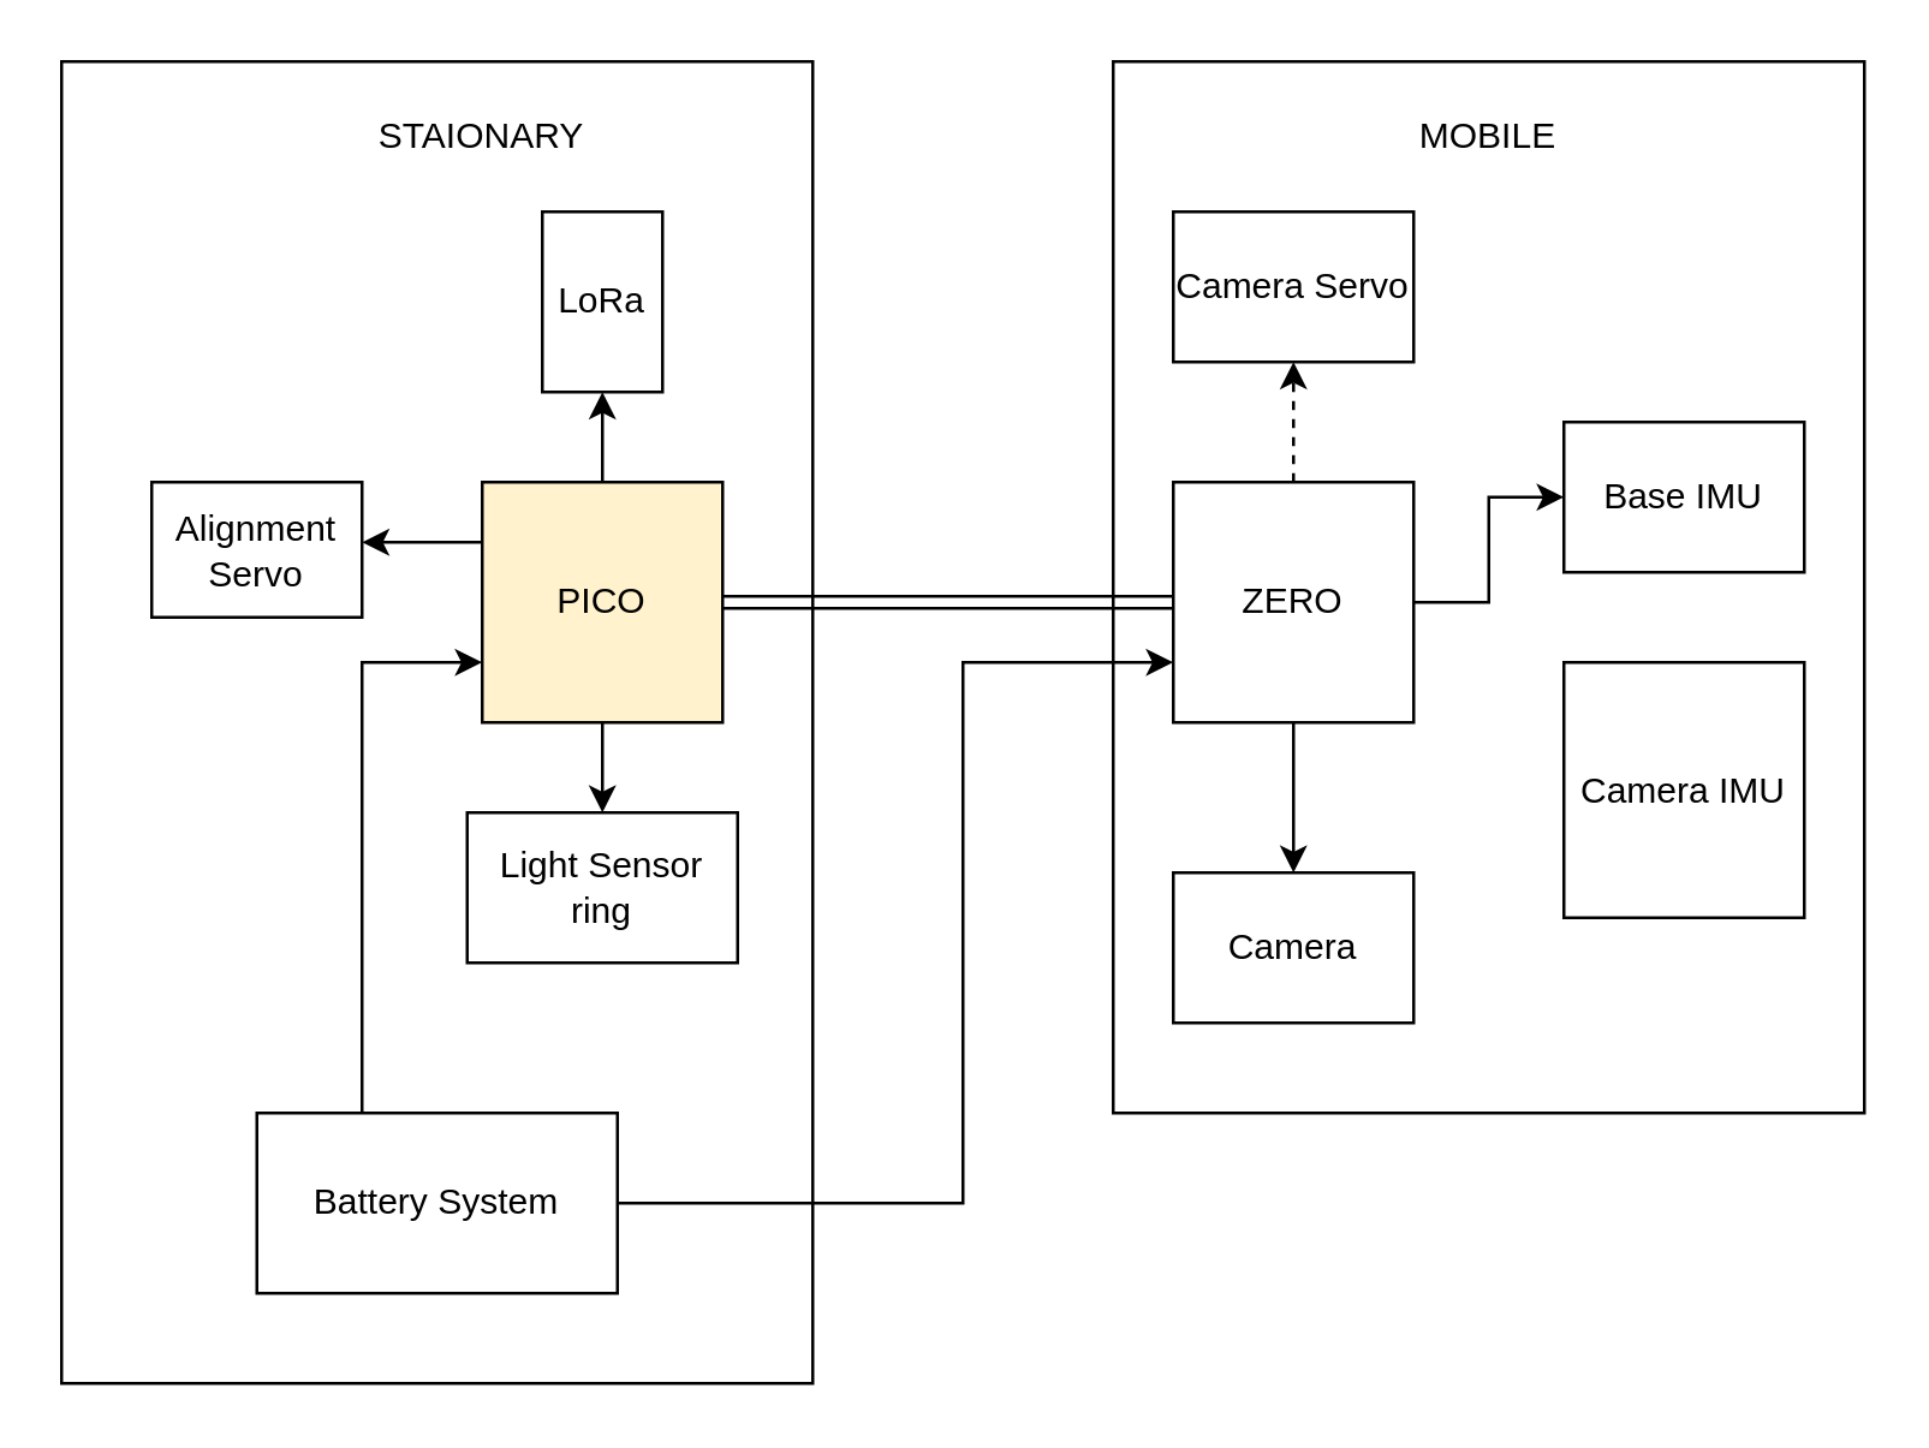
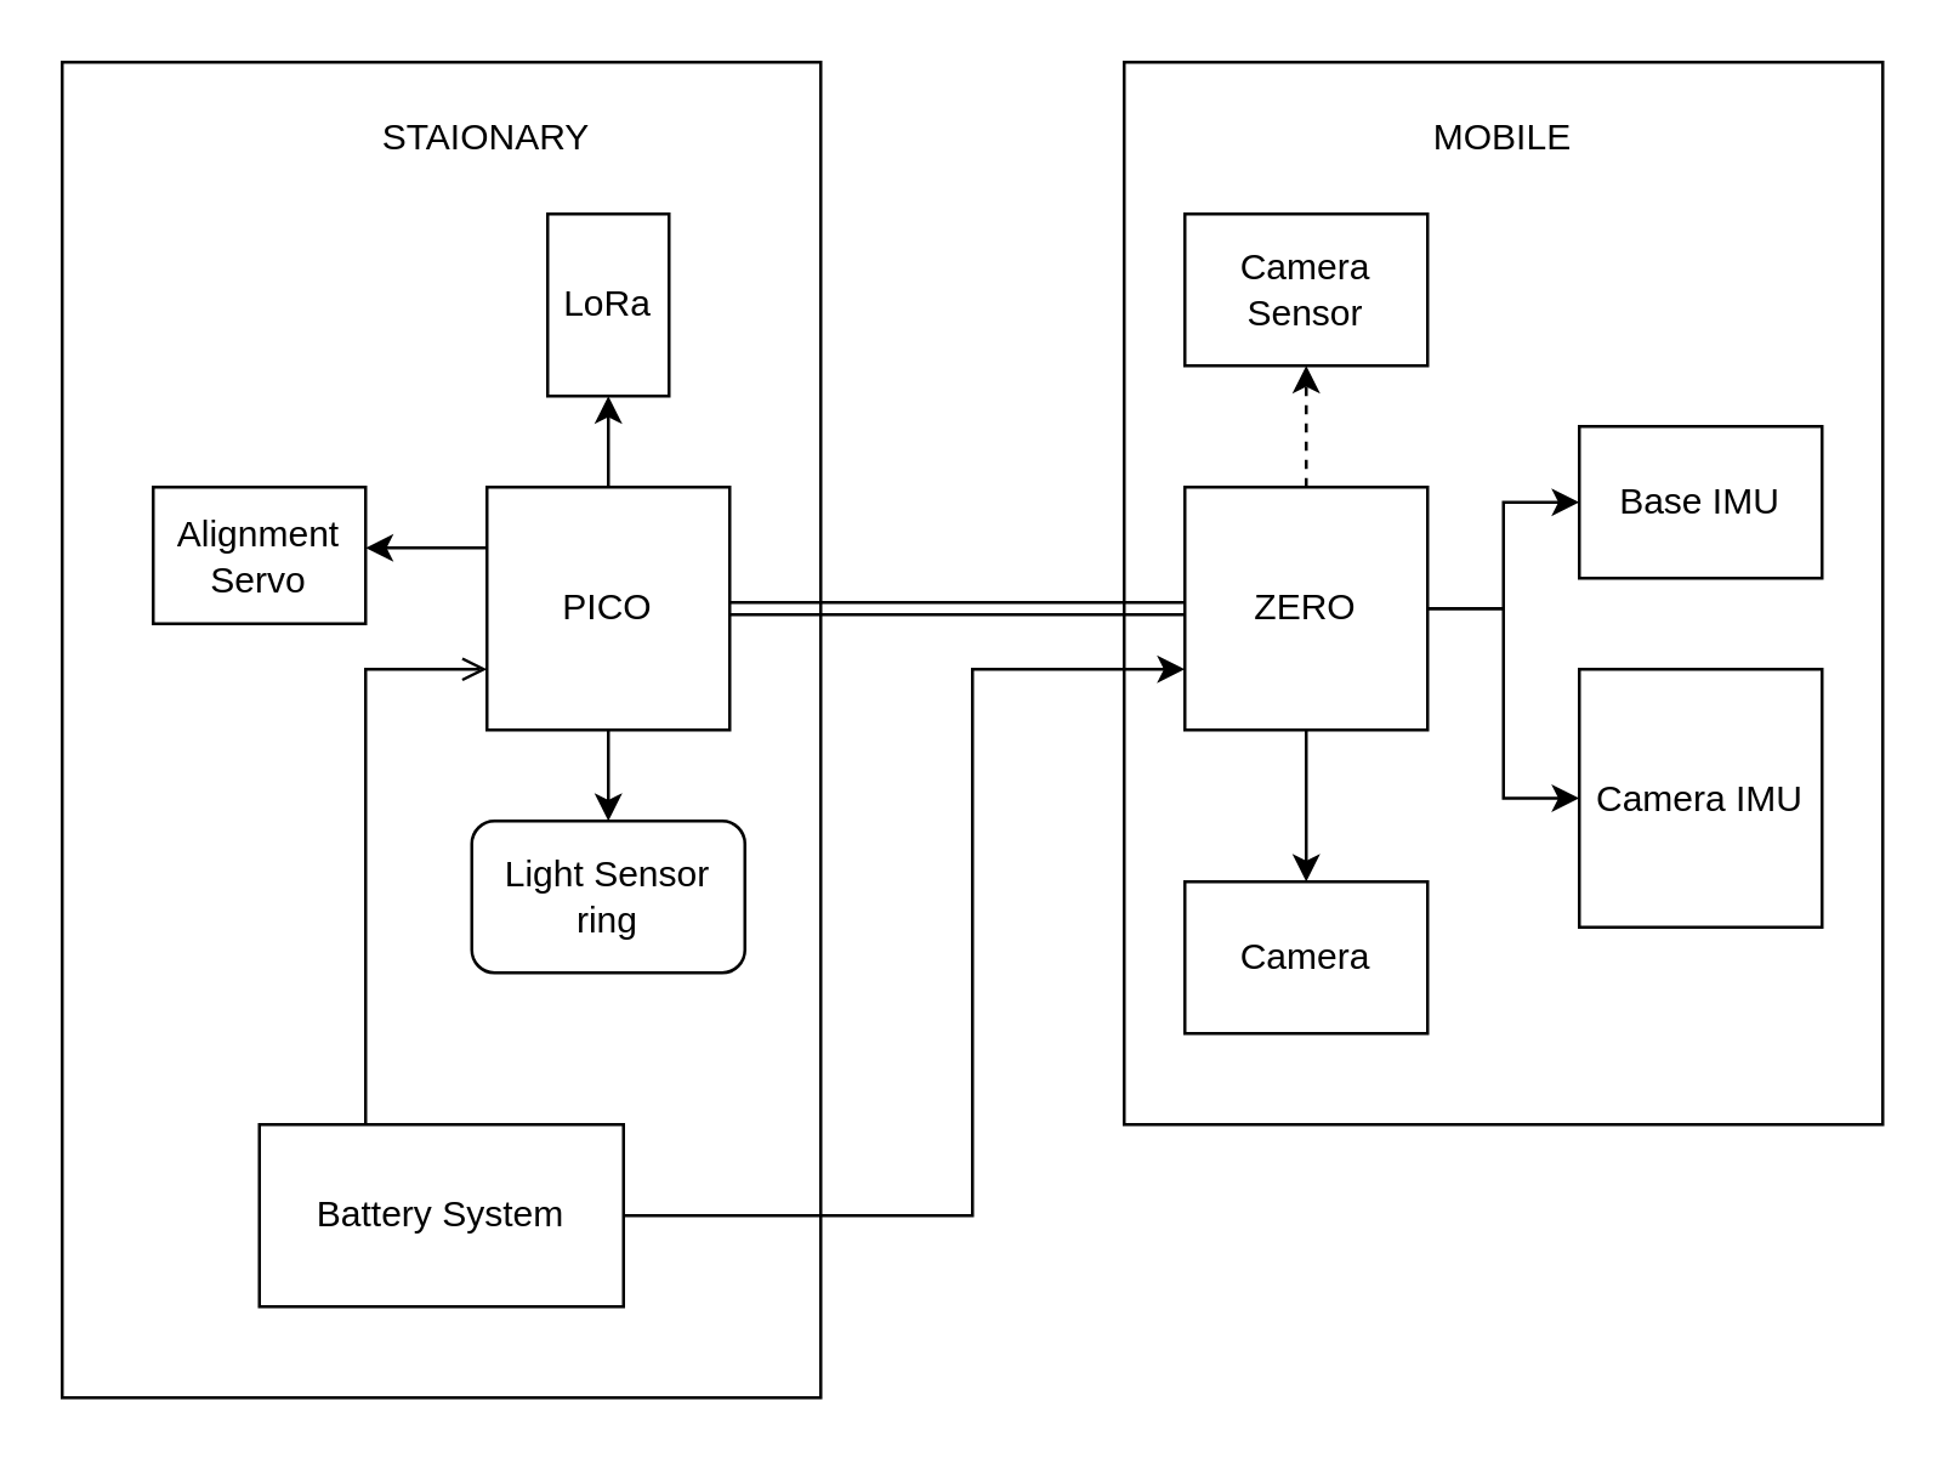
- <mxCell id="17" value="Camera Servo" style="whiteSpace=wrap;html=1;" vertex="1" parent="1"><mxGeometry x="390" y="70" width="80" height="50" as="geometry" /></mxCell>
+ <mxCell id="17" value="Camera Sensor" style="whiteSpace=wrap;html=1;" vertex="1" parent="1"><mxGeometry x="390" y="70" width="80" height="50" as="geometry" /></mxCell>
- <mxCell id="7" value="PICO" style="whiteSpace=wrap;html=1;aspect=fixed;fillColor=#fff2cc;" vertex="1" parent="1"><mxGeometry x="160" y="160" width="80" height="80" as="geometry" /></mxCell>
+ <mxCell id="7" value="PICO" style="whiteSpace=wrap;html=1;aspect=fixed;" vertex="1" parent="1"><mxGeometry x="160" y="160" width="80" height="80" as="geometry" /></mxCell>
- <mxCell id="24" style="edgeStyle=orthogonalEdgeStyle;rounded=0;orthogonalLoop=1;jettySize=auto;html=1;entryX=0;entryY=0.75;entryDx=0;entryDy=0;" edge="1" parent="1" source="25" target="7"><mxGeometry relative="1" as="geometry"><Array as="points"><mxPoint x="120" y="220" /></Array></mxGeometry></mxCell>
+ <mxCell id="24" style="edgeStyle=orthogonalEdgeStyle;rounded=0;orthogonalLoop=1;jettySize=auto;html=1;entryX=0;entryY=0.75;entryDx=0;entryDy=0;endArrow=open;" edge="1" parent="1" source="25" target="7"><mxGeometry relative="1" as="geometry"><Array as="points"><mxPoint x="120" y="220" /></Array></mxGeometry></mxCell>
+ <mxCell id="10" style="edgeStyle=orthogonalEdgeStyle;rounded=0;orthogonalLoop=1;jettySize=auto;html=1;" edge="1" parent="1" source="13" target="20"><mxGeometry relative="1" as="geometry" /></mxCell>
- <mxCell id="16" value="Light Sensor ring" style="whiteSpace=wrap;html=1;" vertex="1" parent="1"><mxGeometry x="155" y="270" width="90" height="50" as="geometry" /></mxCell>
+ <mxCell id="16" value="Light Sensor ring" style="whiteSpace=wrap;html=1;rounded=1;" vertex="1" parent="1"><mxGeometry x="155" y="270" width="90" height="50" as="geometry" /></mxCell>
